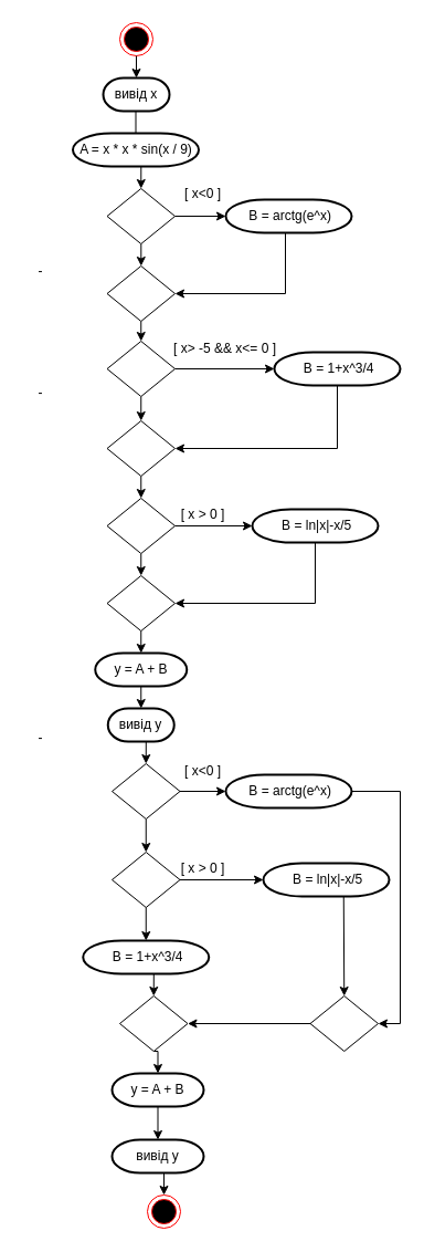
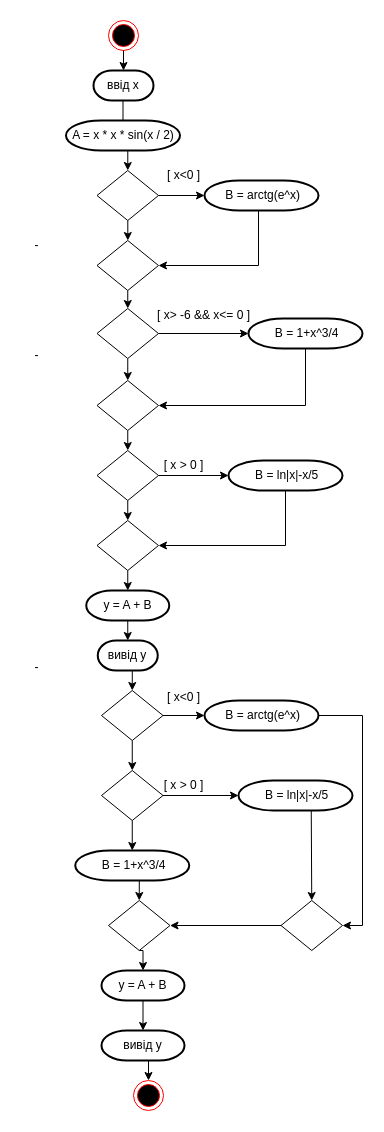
- <mxCell id="42" value="вивід х" style="strokeWidth=2;html=1;shape=mxgraph.flowchart.terminator;whiteSpace=wrap;" vertex="1" parent="1"><mxGeometry x="93" y="70" width="60" height="30" as="geometry" /></mxCell>
+ <mxCell id="42" value="ввід х" style="strokeWidth=2;html=1;shape=mxgraph.flowchart.terminator;whiteSpace=wrap;" vertex="1" parent="1"><mxGeometry x="93" y="70" width="60" height="30" as="geometry" /></mxCell>
- <mxCell id="18" value="A = x * x * sin(x / 9)" style="strokeWidth=2;html=1;shape=mxgraph.flowchart.terminator;whiteSpace=wrap;" vertex="1" parent="1"><mxGeometry x="65.5" y="120" width="114" height="30" as="geometry" /></mxCell>
+ <mxCell id="18" value="A = x * x * sin(x / 2)" style="strokeWidth=2;html=1;shape=mxgraph.flowchart.terminator;whiteSpace=wrap;" vertex="1" parent="1"><mxGeometry x="65.5" y="120" width="114" height="30" as="geometry" /></mxCell>
- <mxCell id="30" value="[ x&amp;gt; -5 &amp;amp;&amp;amp; x&amp;lt;= 0 ]" style="text;html=1;align=center;verticalAlign=middle;resizable=0;points=[];autosize=1;strokeColor=none;fillColor=none;" vertex="1" parent="1"><mxGeometry x="143" y="300" width="120" height="30" as="geometry" /></mxCell>
+ <mxCell id="30" value="[ x&amp;gt; -6 &amp;amp;&amp;amp; x&amp;lt;= 0 ]" style="text;html=1;align=center;verticalAlign=middle;resizable=0;points=[];autosize=1;strokeColor=none;fillColor=none;" vertex="1" parent="1"><mxGeometry x="143" y="300" width="120" height="30" as="geometry" /></mxCell>
